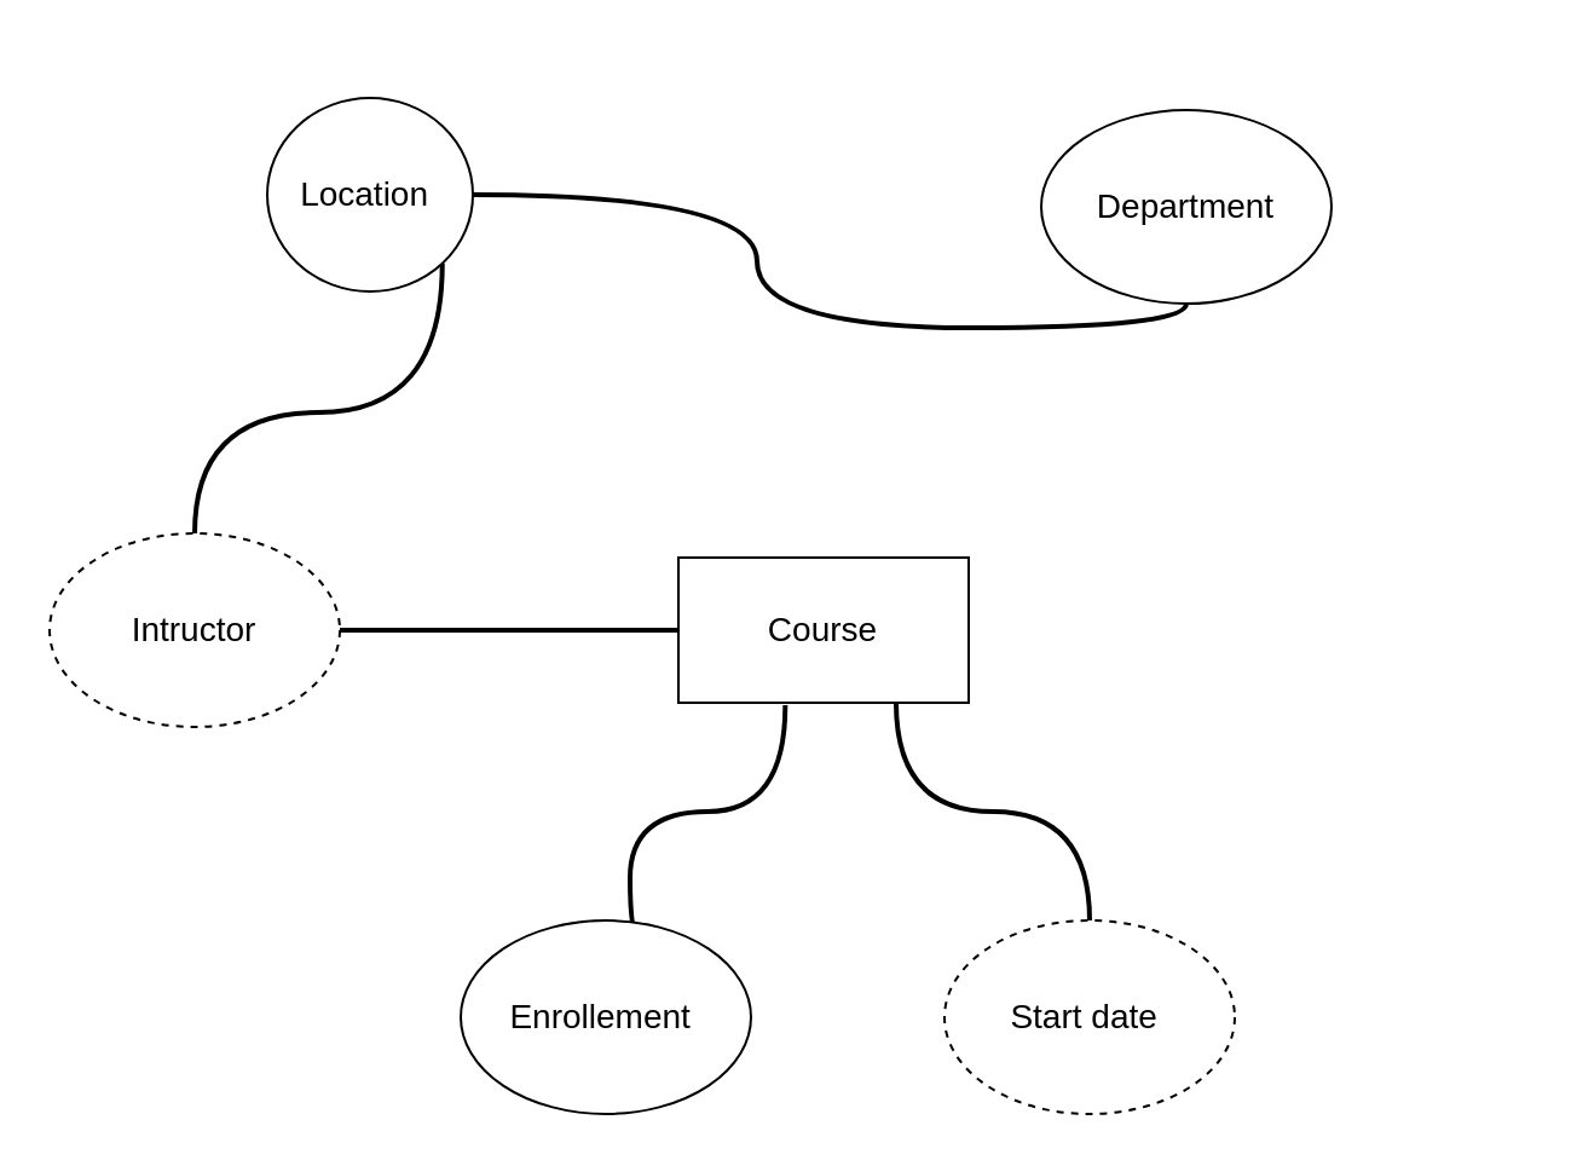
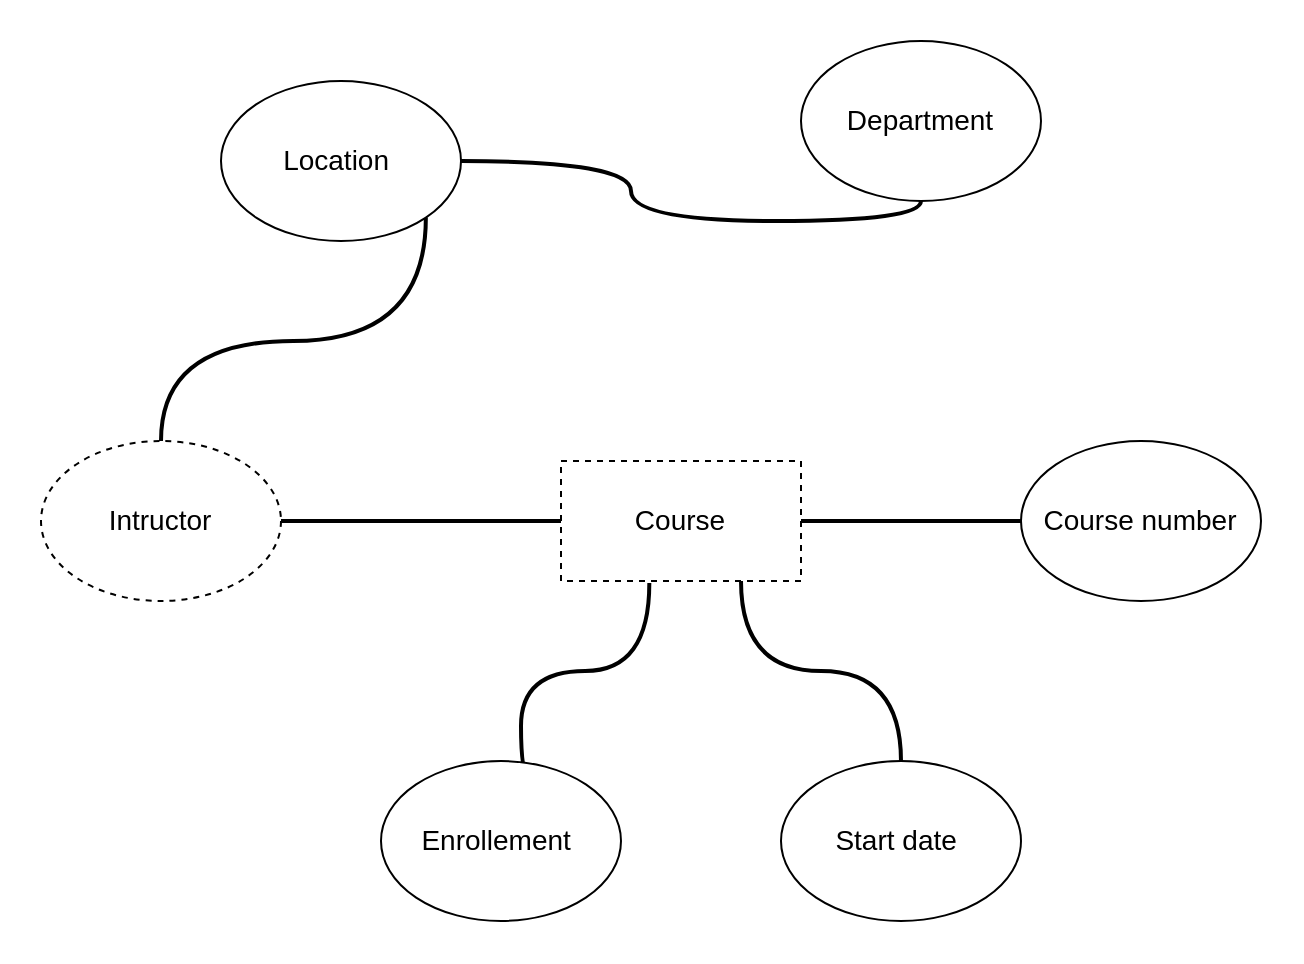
- <mxCell id="14" value="Location&amp;nbsp;" style="ellipse;whiteSpace=wrap;html=1;shadow=0;fontSize=14;" vertex="1" parent="1"><mxGeometry x="110" y="40" width="85" height="80" as="geometry" /></mxCell>
+ <mxCell id="14" value="Location&amp;nbsp;" style="ellipse;whiteSpace=wrap;html=1;shadow=0;fontSize=14;" vertex="1" parent="1"><mxGeometry x="110" y="40" width="120" height="80" as="geometry" /></mxCell>
- <mxCell id="4" value="Department" style="ellipse;whiteSpace=wrap;html=1;shadow=0;fontSize=14;" vertex="1" parent="1"><mxGeometry x="430" y="45" width="120" height="80" as="geometry" /></mxCell>
+ <mxCell id="4" value="Department" style="ellipse;whiteSpace=wrap;html=1;shadow=0;fontSize=14;" vertex="1" parent="1"><mxGeometry x="400" y="20" width="120" height="80" as="geometry" /></mxCell>
- <mxCell id="2" value="Course" style="rounded=0;whiteSpace=wrap;html=1;shadow=0;fontSize=14;" vertex="1" parent="1"><mxGeometry x="280" y="230" width="120" height="60" as="geometry" /></mxCell>
+ <mxCell id="2" value="Course" style="rounded=0;whiteSpace=wrap;html=1;shadow=0;fontSize=14;dashed=1;" vertex="1" parent="1"><mxGeometry x="280" y="230" width="120" height="60" as="geometry" /></mxCell>
+ <mxCell id="5" style="edgeStyle=orthogonalEdgeStyle;html=1;exitX=0;exitY=0.5;exitDx=0;exitDy=0;entryX=1;entryY=0.5;entryDx=0;entryDy=0;curved=1;endArrow=none;endFill=0;strokeWidth=2;shadow=0;fontSize=14;" edge="1" parent="1" source="6" target="2"><mxGeometry relative="1" as="geometry" /></mxCell>
+ <mxCell id="6" value="Course number" style="ellipse;whiteSpace=wrap;html=1;shadow=0;fontSize=14;" vertex="1" parent="1"><mxGeometry x="510" y="220" width="120" height="80" as="geometry" /></mxCell>
- <mxCell id="8" value="Start date&amp;nbsp;" style="ellipse;whiteSpace=wrap;html=1;shadow=0;fontSize=14;dashed=1;" vertex="1" parent="1"><mxGeometry x="390" y="380" width="120" height="80" as="geometry" /></mxCell>
+ <mxCell id="8" value="Start date&amp;nbsp;" style="ellipse;whiteSpace=wrap;html=1;shadow=0;fontSize=14;" vertex="1" parent="1"><mxGeometry x="390" y="380" width="120" height="80" as="geometry" /></mxCell>
